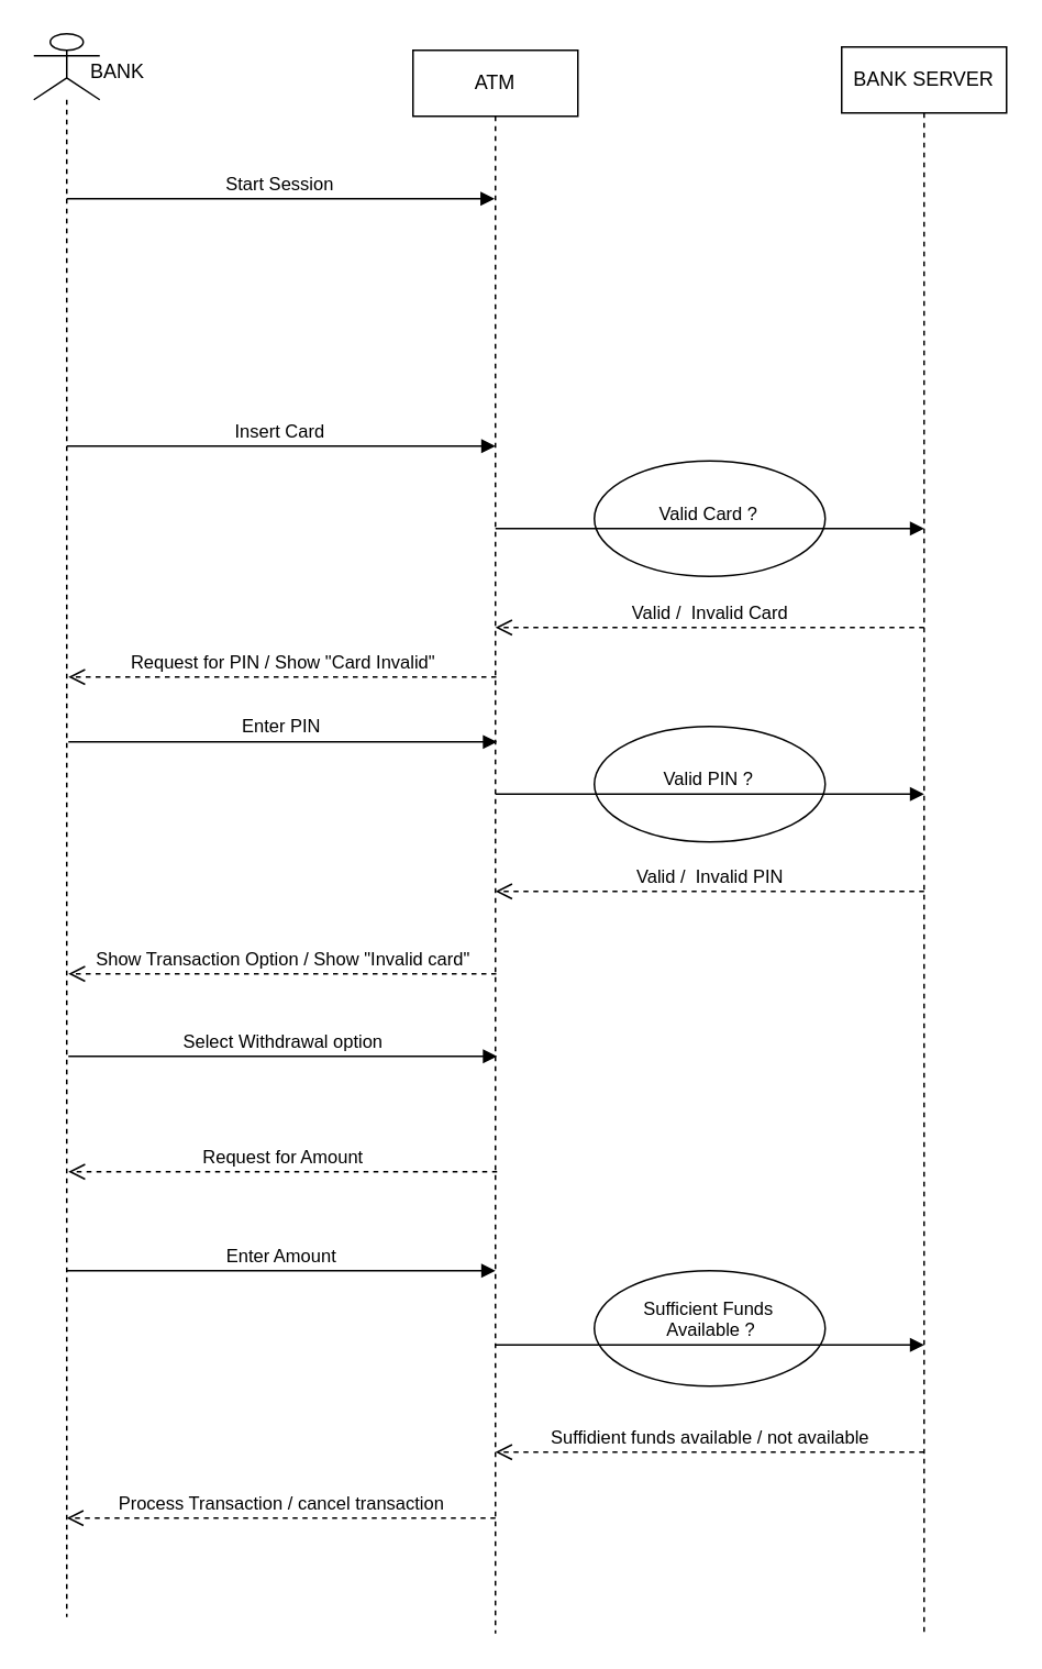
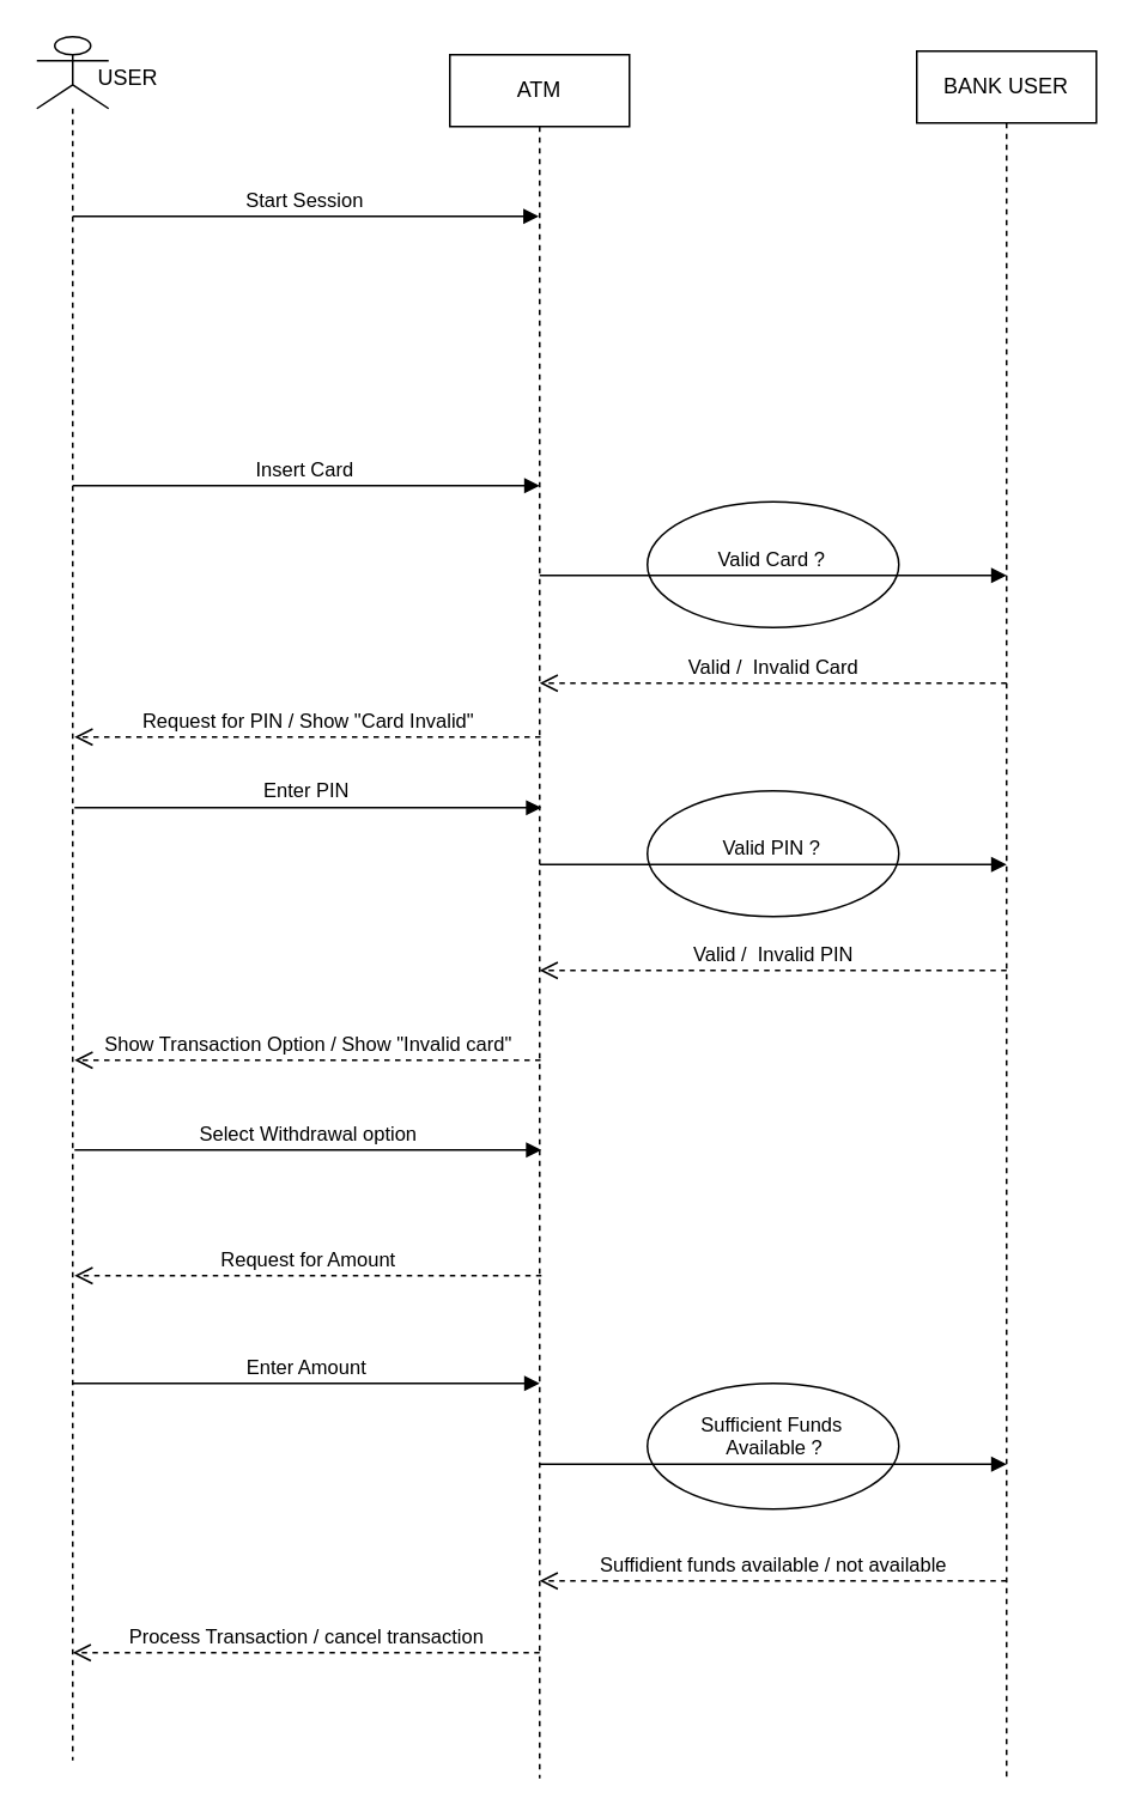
- <mxCell id="19" value="BANK" style="text;html=1;align=center;verticalAlign=middle;whiteSpace=wrap;rounded=0;" vertex="1" parent="1"><mxGeometry x="41" y="28" width="60" height="30" as="geometry" /></mxCell>
+ <mxCell id="19" value="USER" style="text;html=1;align=center;verticalAlign=middle;whiteSpace=wrap;rounded=0;" vertex="1" parent="1"><mxGeometry x="41" y="28" width="60" height="30" as="geometry" /></mxCell>
- <mxCell id="10" value="BANK SERVER" style="shape=umlLifeline;perimeter=lifelinePerimeter;whiteSpace=wrap;html=1;container=1;dropTarget=0;collapsible=0;recursiveResize=0;outlineConnect=0;portConstraint=eastwest;newEdgeStyle={&quot;curved&quot;:0,&quot;rounded&quot;:0};" vertex="1" parent="1"><mxGeometry x="510" y="28" width="100" height="962" as="geometry" /></mxCell>
+ <mxCell id="10" value="BANK USER" style="shape=umlLifeline;perimeter=lifelinePerimeter;whiteSpace=wrap;html=1;container=1;dropTarget=0;collapsible=0;recursiveResize=0;outlineConnect=0;portConstraint=eastwest;newEdgeStyle={&quot;curved&quot;:0,&quot;rounded&quot;:0};" vertex="1" parent="1"><mxGeometry x="510" y="28" width="100" height="962" as="geometry" /></mxCell>
